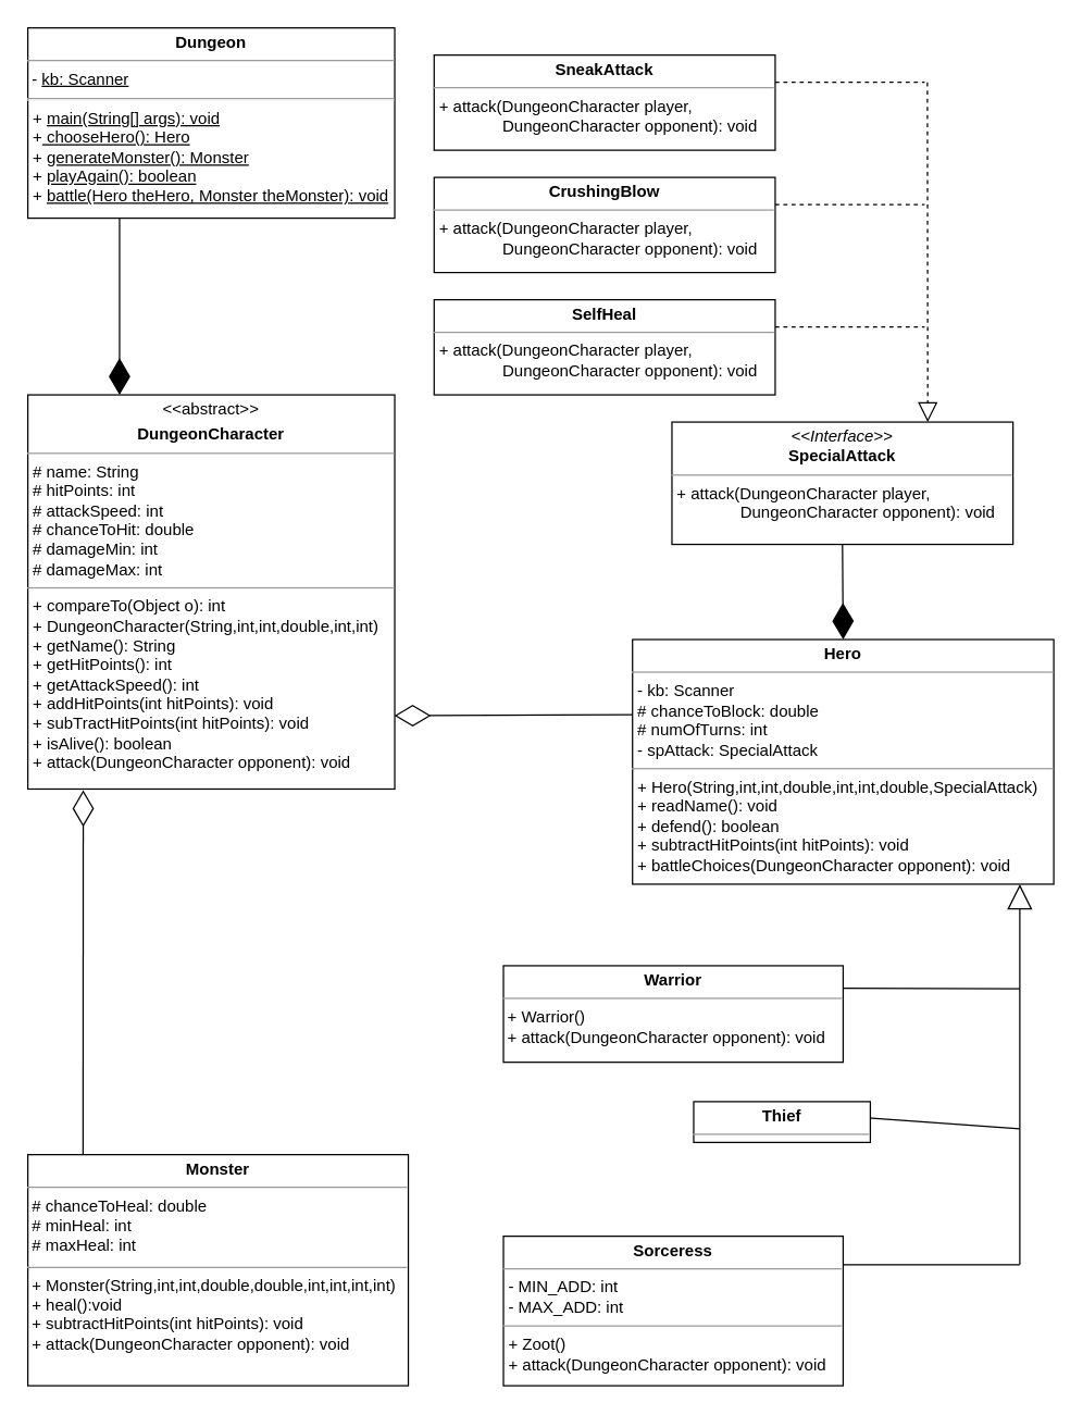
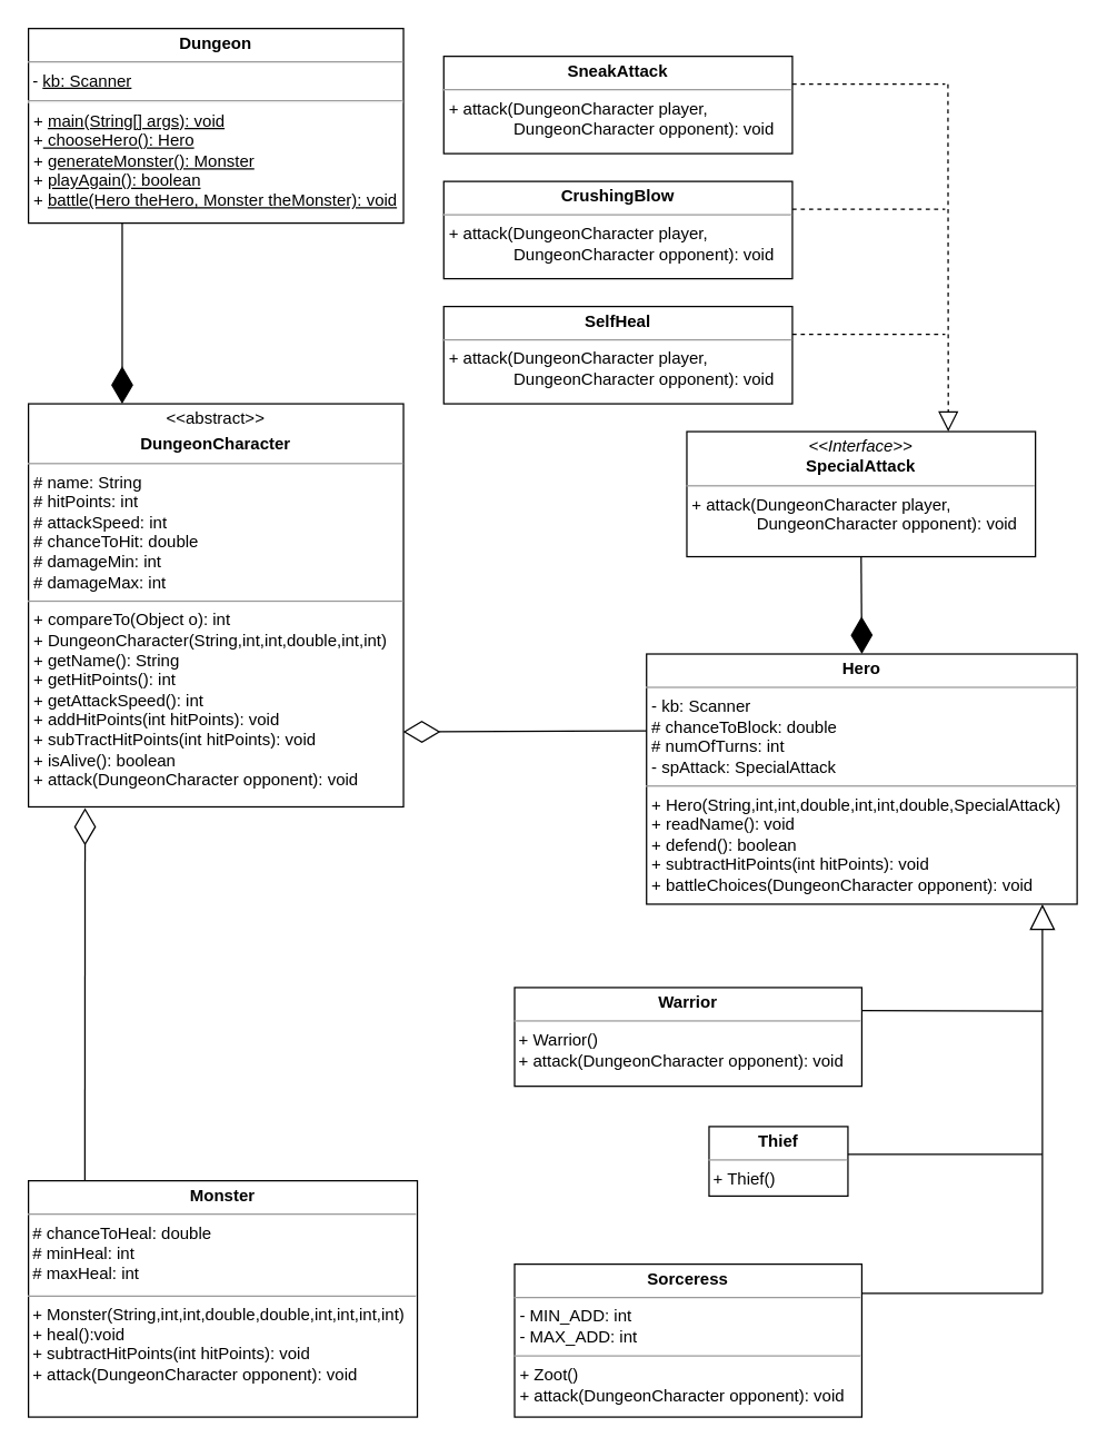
- <mxCell id="10" value="&lt;p style=&quot;margin: 0px ; margin-top: 4px ; text-align: center&quot;&gt;&lt;b&gt;Thief&lt;/b&gt;&lt;/p&gt;&lt;hr size=&quot;1&quot;&gt;&lt;div style=&quot;height: 2px&quot;&gt;&amp;nbsp;+ Thief()&lt;br&gt;&lt;/div&gt;" style="verticalAlign=top;align=left;overflow=fill;fontSize=12;fontFamily=Helvetica;html=1;" parent="1" vertex="1"><mxGeometry x="510" y="810" width="130" height="30" as="geometry" /></mxCell>
+ <mxCell id="10" value="&lt;p style=&quot;margin: 0px ; margin-top: 4px ; text-align: center&quot;&gt;&lt;b&gt;Thief&lt;/b&gt;&lt;/p&gt;&lt;hr size=&quot;1&quot;&gt;&lt;div style=&quot;height: 2px&quot;&gt;&amp;nbsp;+ Thief()&lt;br&gt;&lt;/div&gt;" style="verticalAlign=top;align=left;overflow=fill;fontSize=12;fontFamily=Helvetica;html=1;" parent="1" vertex="1"><mxGeometry x="510" y="810" width="100" height="50" as="geometry" /></mxCell>
